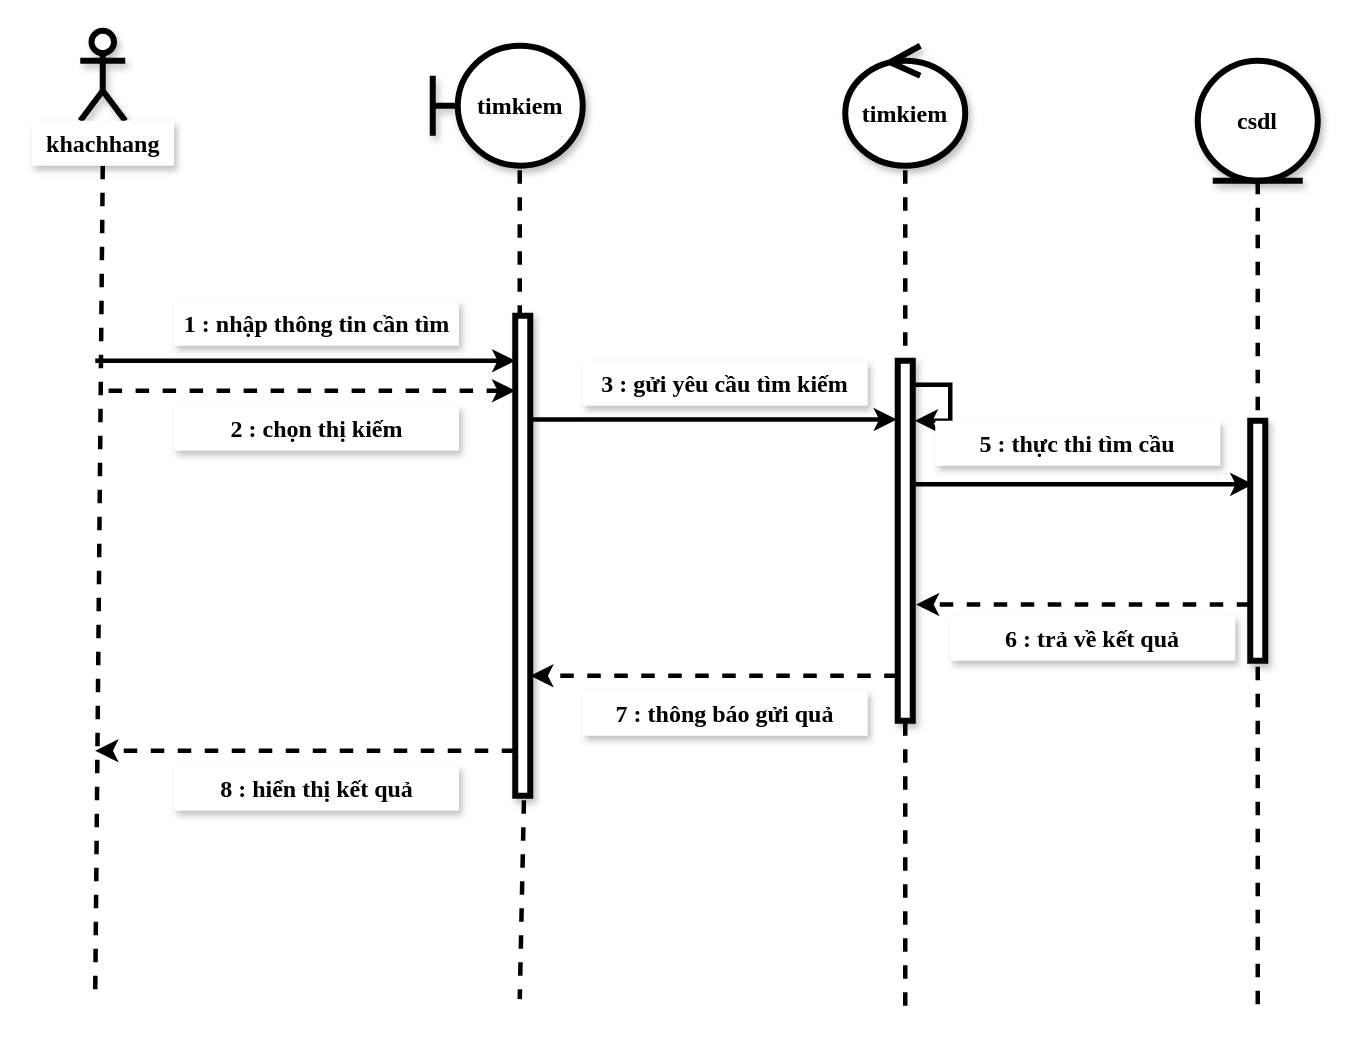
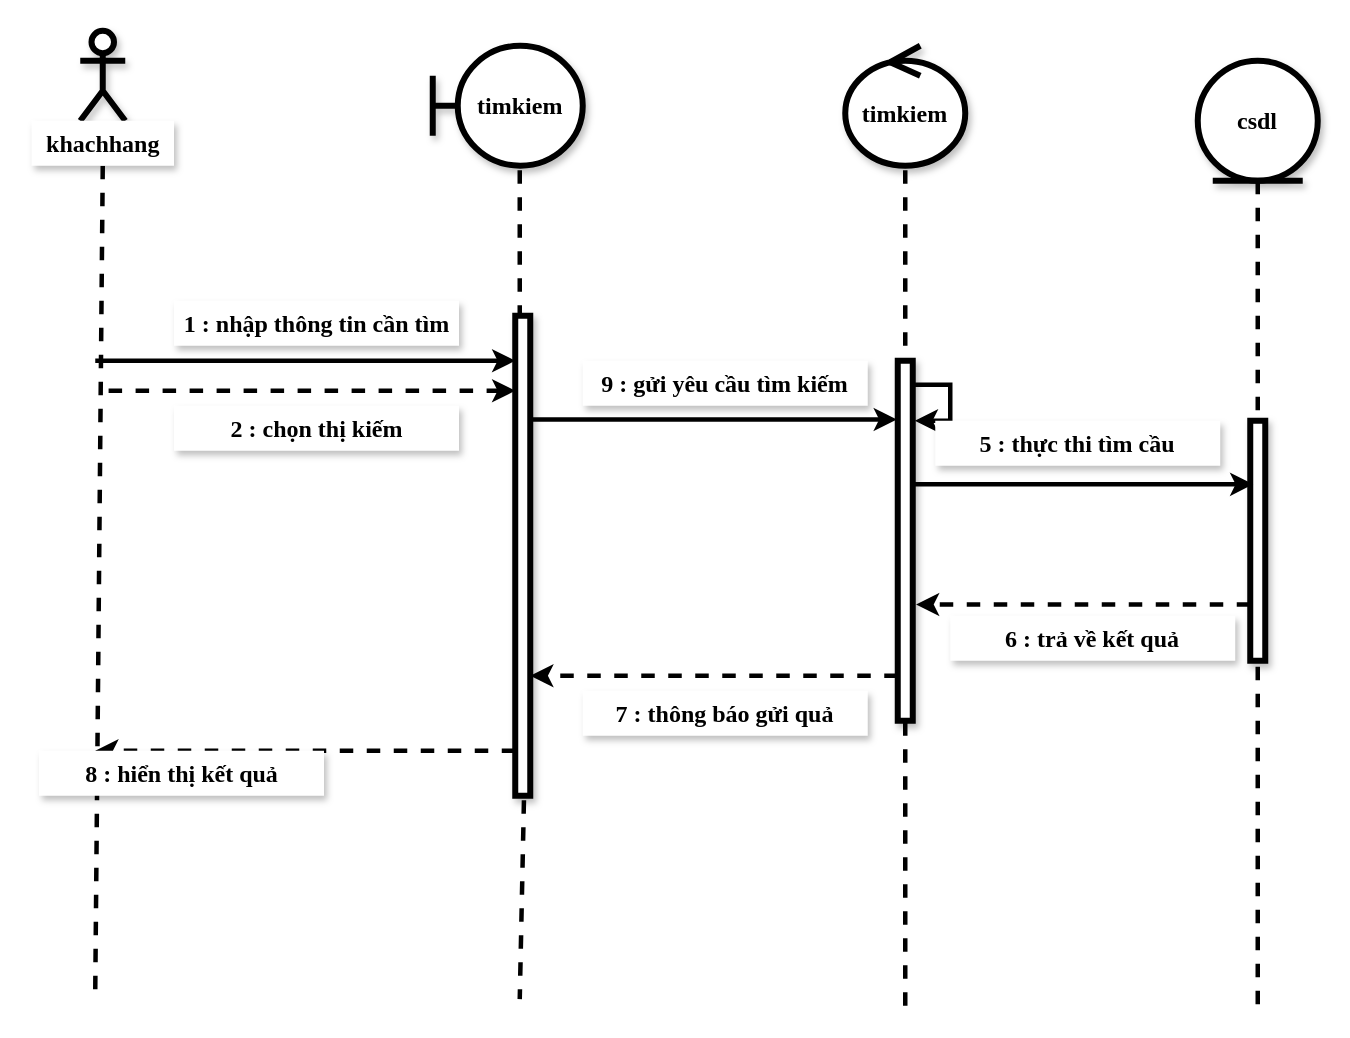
- <mxCell id="26" value="3 : gửi yêu cầu tìm kiếm" style="text;html=1;strokeColor=none;fillColor=default;align=center;verticalAlign=middle;whiteSpace=wrap;rounded=0;shadow=1;fontSize=16;fontFamily=Times New Roman;fontStyle=1" parent="1" vertex="1"><mxGeometry x="388" y="240" width="190" height="30" as="geometry" /></mxCell>
+ <mxCell id="26" value="9 : gửi yêu cầu tìm kiếm" style="text;html=1;strokeColor=none;fillColor=default;align=center;verticalAlign=middle;whiteSpace=wrap;rounded=0;shadow=1;fontSize=16;fontFamily=Times New Roman;fontStyle=1" parent="1" vertex="1"><mxGeometry x="388" y="240" width="190" height="30" as="geometry" /></mxCell>
- <mxCell id="29" value="8 : hiển thị kết quả" style="text;html=1;strokeColor=none;fillColor=default;align=center;verticalAlign=middle;whiteSpace=wrap;rounded=0;shadow=1;fontSize=16;fontFamily=Times New Roman;fontStyle=1" parent="1" vertex="1"><mxGeometry x="115.5" y="510" width="190" height="30" as="geometry" /></mxCell>
+ <mxCell id="29" value="8 : hiển thị kết quả" style="text;html=1;strokeColor=none;fillColor=default;align=center;verticalAlign=middle;whiteSpace=wrap;rounded=0;shadow=1;fontSize=16;fontFamily=Times New Roman;fontStyle=1" parent="1" vertex="1"><mxGeometry x="25.5" y="500" width="190" height="30" as="geometry" /></mxCell>
